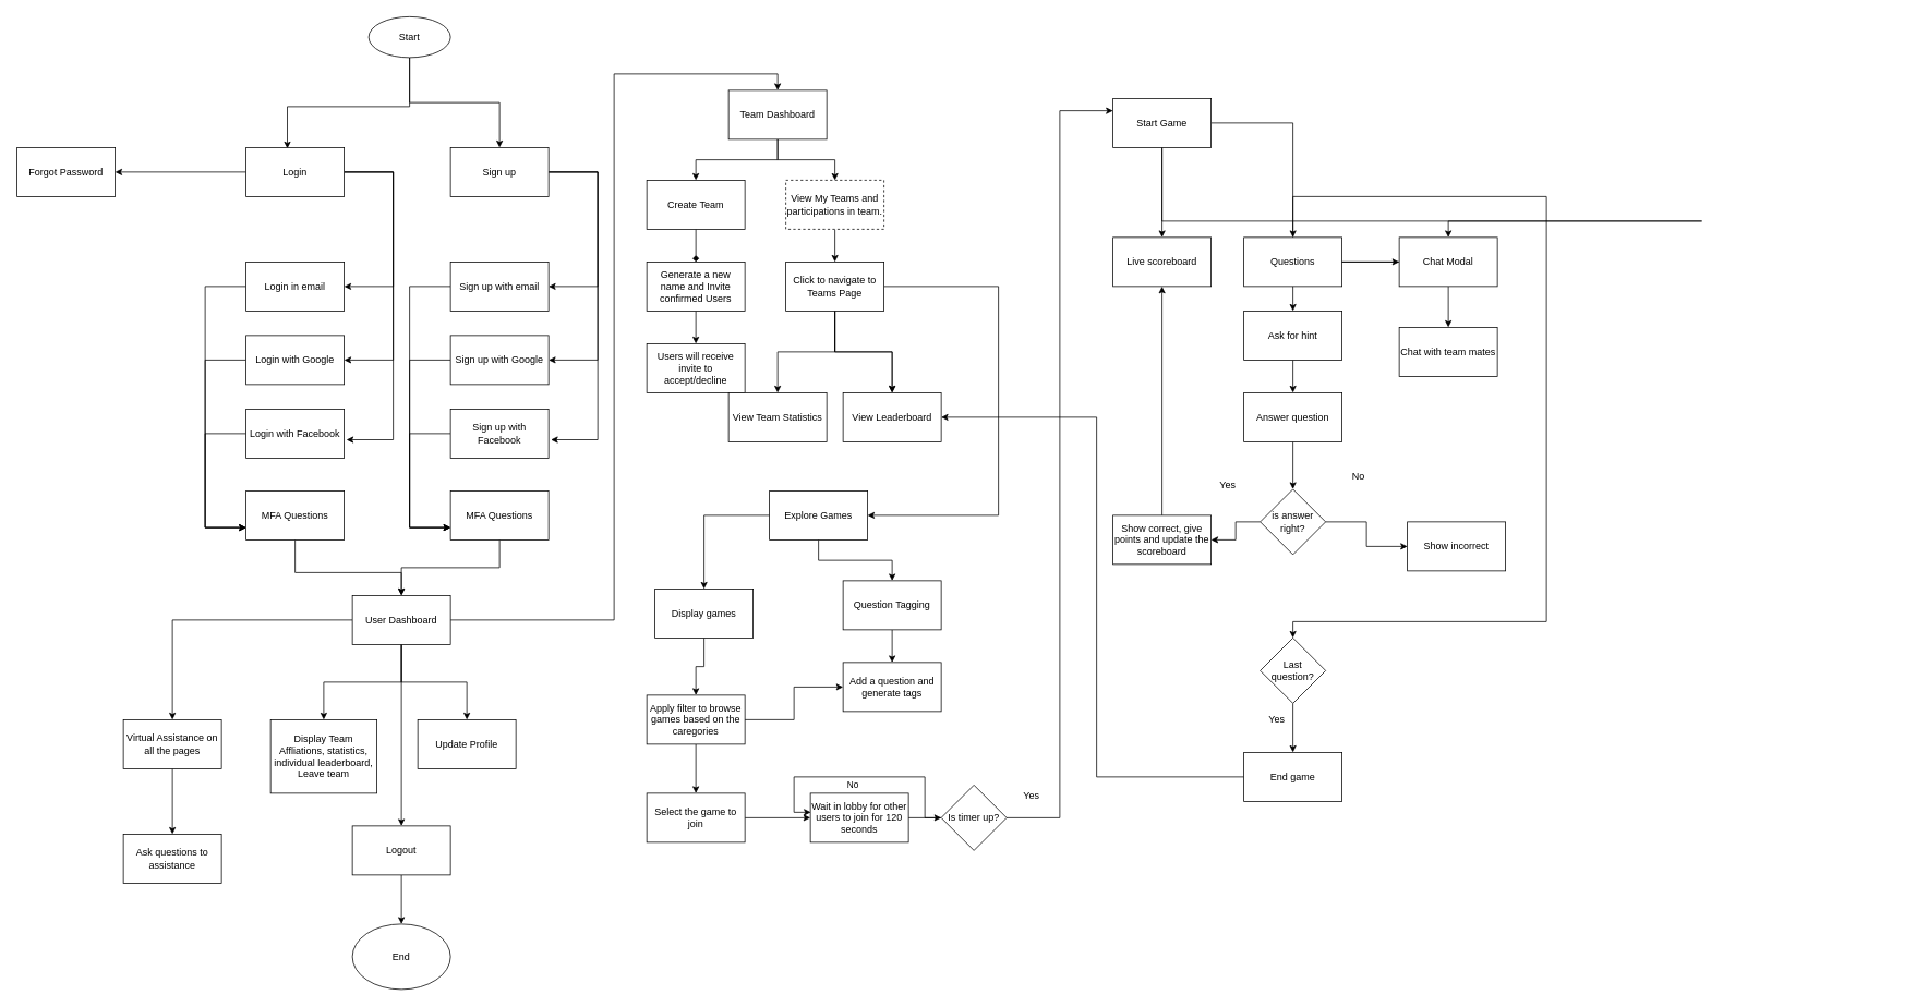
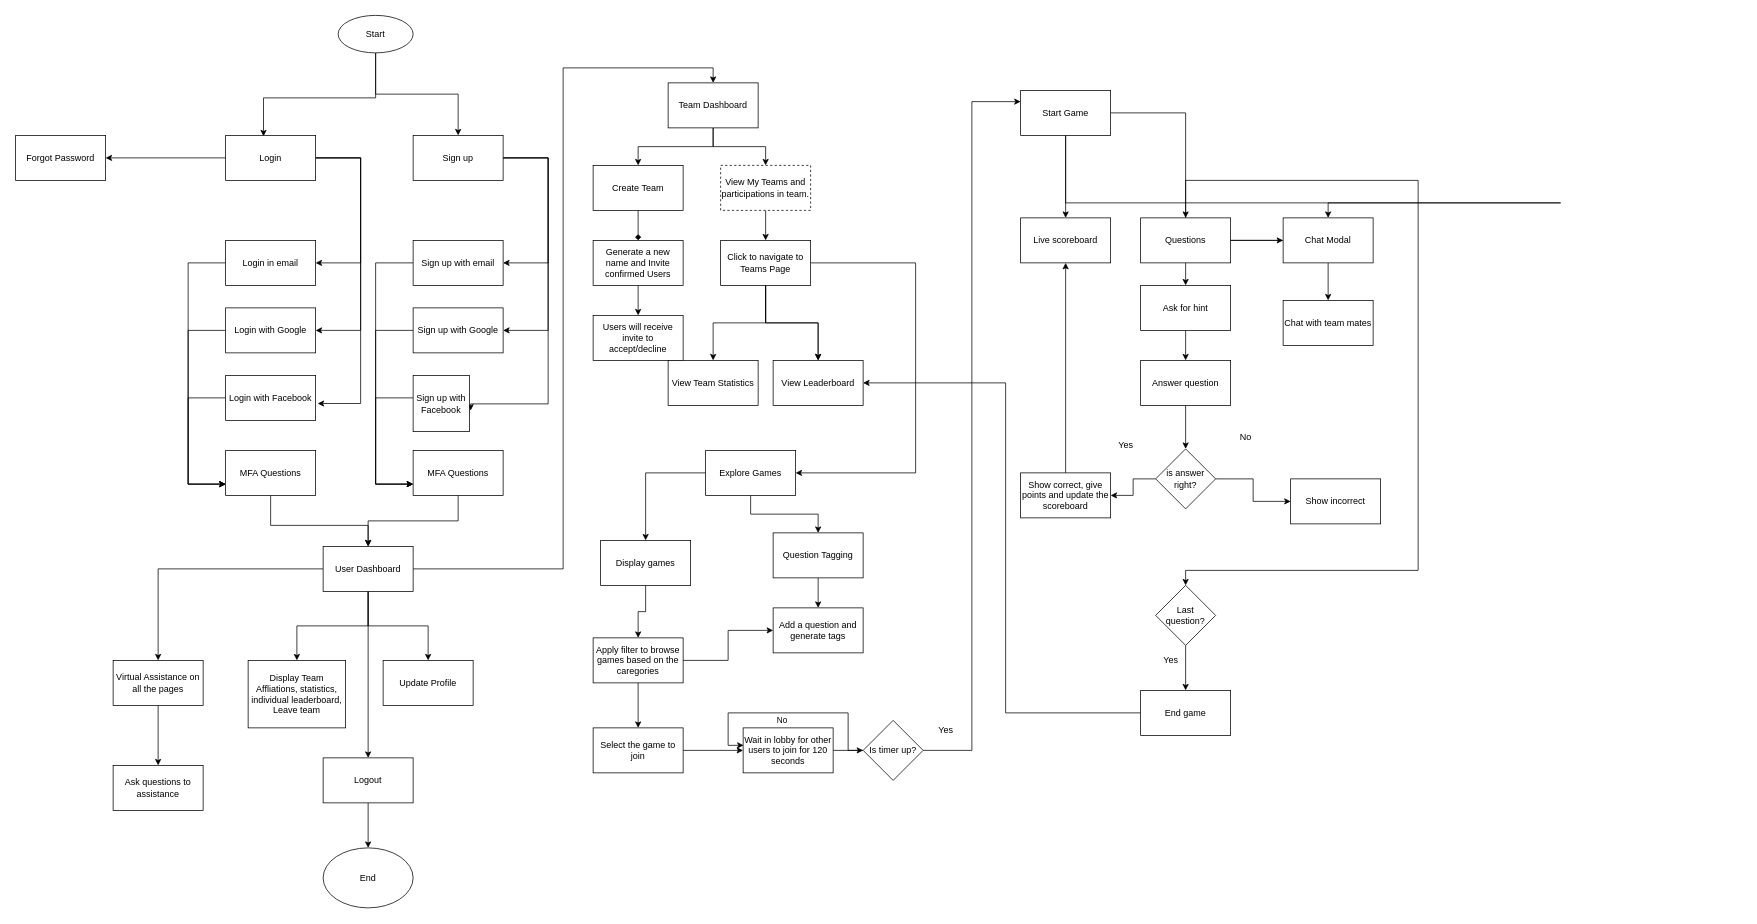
- <mxCell id="14" value="Sign up with Facebook" style="rounded=0;whiteSpace=wrap;html=1;" vertex="1" parent="1"><mxGeometry x="550" y="500" width="120" height="60" as="geometry" /></mxCell>
+ <mxCell id="14" value="Sign up with Facebook" style="rounded=0;whiteSpace=wrap;html=1;" vertex="1" parent="1"><mxGeometry x="550" y="500" width="75" height="75" as="geometry" /></mxCell>
